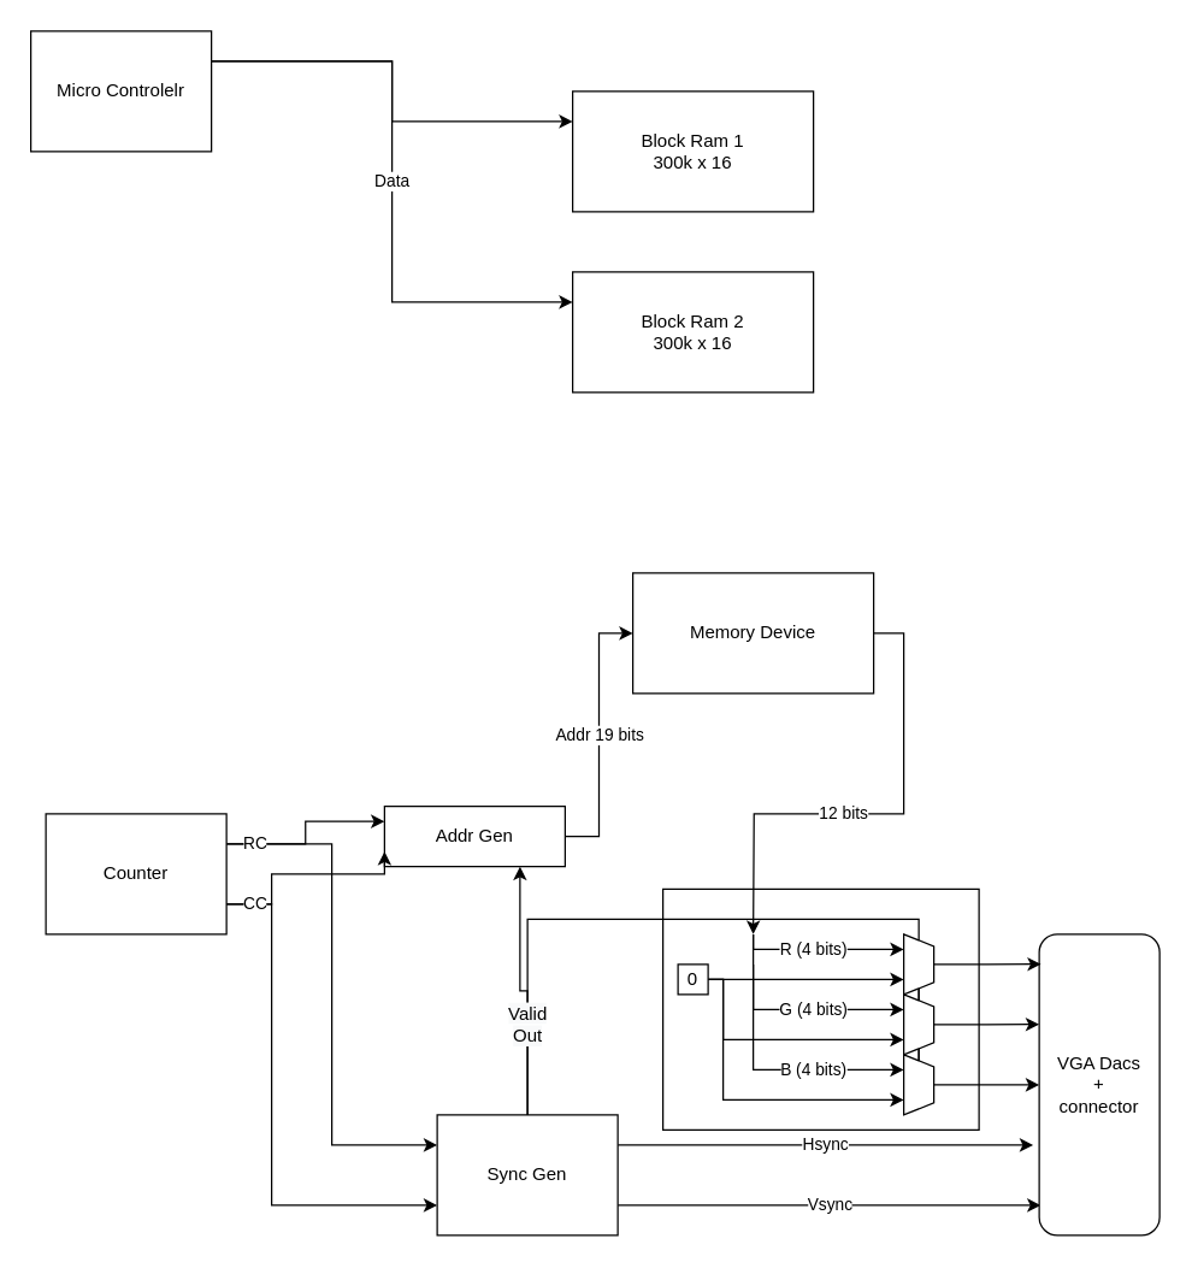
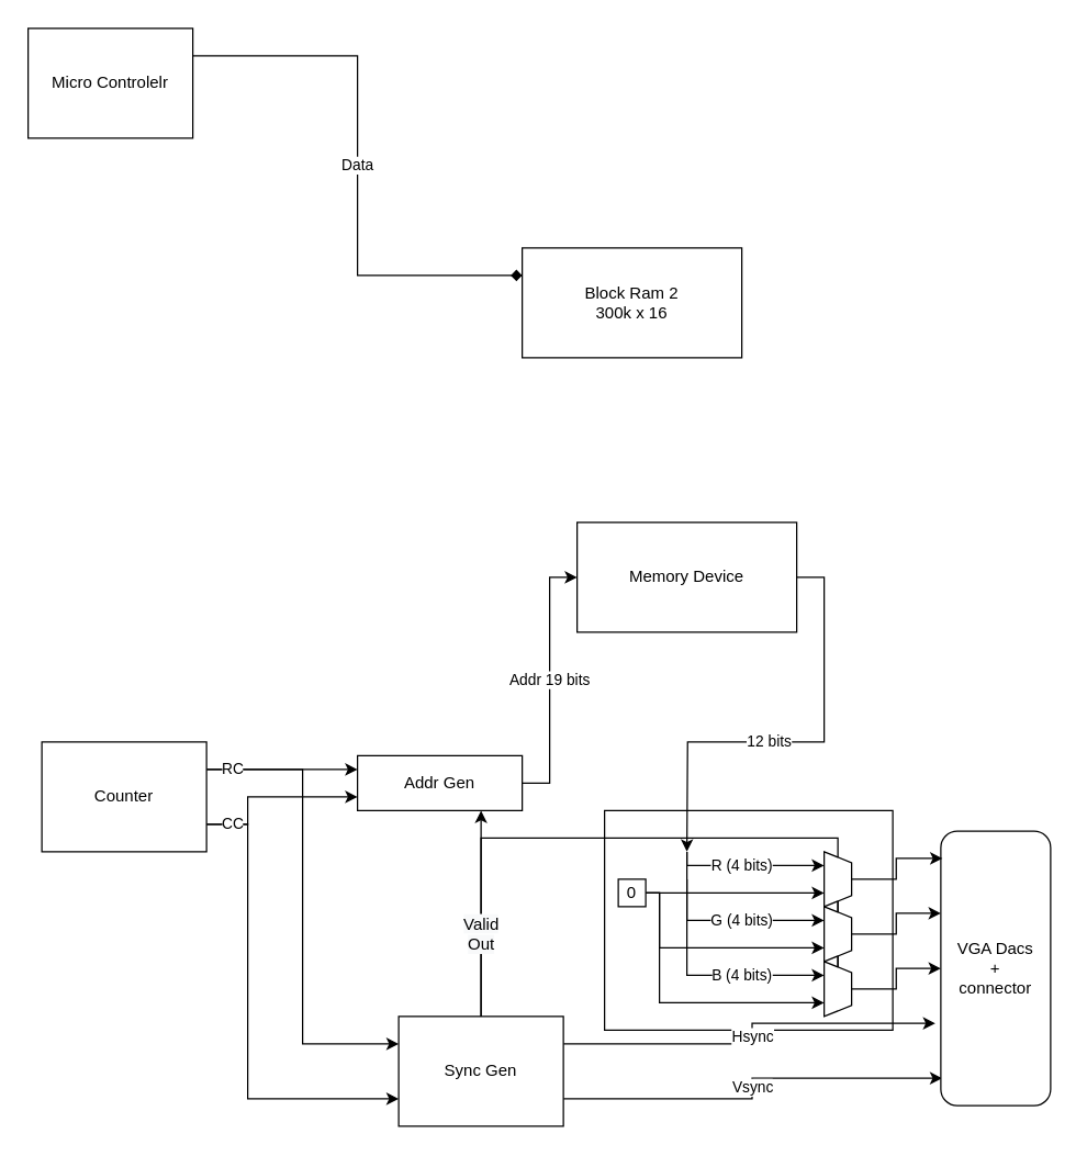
- <mxCell id="5" style="edgeStyle=orthogonalEdgeStyle;rounded=0;orthogonalLoop=1;jettySize=auto;html=1;exitX=1;exitY=0.25;exitDx=0;exitDy=0;entryX=0;entryY=0.25;entryDx=0;entryDy=0;" edge="1" parent="1" source="7" target="4"><mxGeometry relative="1" as="geometry" /></mxCell>
- <mxCell id="4" value="Block Ram 1&lt;br&gt;300k x 16" style="rounded=0;whiteSpace=wrap;html=1;" vertex="1" parent="1"><mxGeometry x="380" y="60" width="160" height="80" as="geometry" /></mxCell>
- <mxCell id="6" value="Data" style="edgeStyle=orthogonalEdgeStyle;rounded=0;orthogonalLoop=1;jettySize=auto;html=1;exitX=1;exitY=0.25;exitDx=0;exitDy=0;entryX=0;entryY=0.25;entryDx=0;entryDy=0;" edge="1" parent="1" source="7" target="8"><mxGeometry relative="1" as="geometry" /></mxCell>
+ <mxCell id="6" value="Data" style="edgeStyle=orthogonalEdgeStyle;rounded=0;orthogonalLoop=1;jettySize=auto;html=1;exitX=1;exitY=0.25;exitDx=0;exitDy=0;entryX=0;entryY=0.25;entryDx=0;entryDy=0;endArrow=diamond;" edge="1" parent="1" source="7" target="8"><mxGeometry relative="1" as="geometry" /></mxCell>
- <mxCell id="15" value="Addr Gen" style="rounded=0;whiteSpace=wrap;html=1;" vertex="1" parent="1"><mxGeometry x="255" y="535" width="120" height="40" as="geometry" /></mxCell>
+ <mxCell id="15" value="Addr Gen" style="rounded=0;whiteSpace=wrap;html=1;" vertex="1" parent="1"><mxGeometry x="260" y="550" width="120" height="40" as="geometry" /></mxCell>
- <mxCell id="13" value="VGA Dacs&lt;br&gt;+&lt;br&gt;connector" style="rounded=1;whiteSpace=wrap;html=1;" vertex="1" parent="1"><mxGeometry x="690" y="620" width="80" height="200" as="geometry" /></mxCell>
+ <mxCell id="13" value="VGA Dacs&lt;br&gt;+&lt;br&gt;connector" style="rounded=1;whiteSpace=wrap;html=1;" vertex="1" parent="1"><mxGeometry x="685" y="605" width="80" height="200" as="geometry" /></mxCell>
